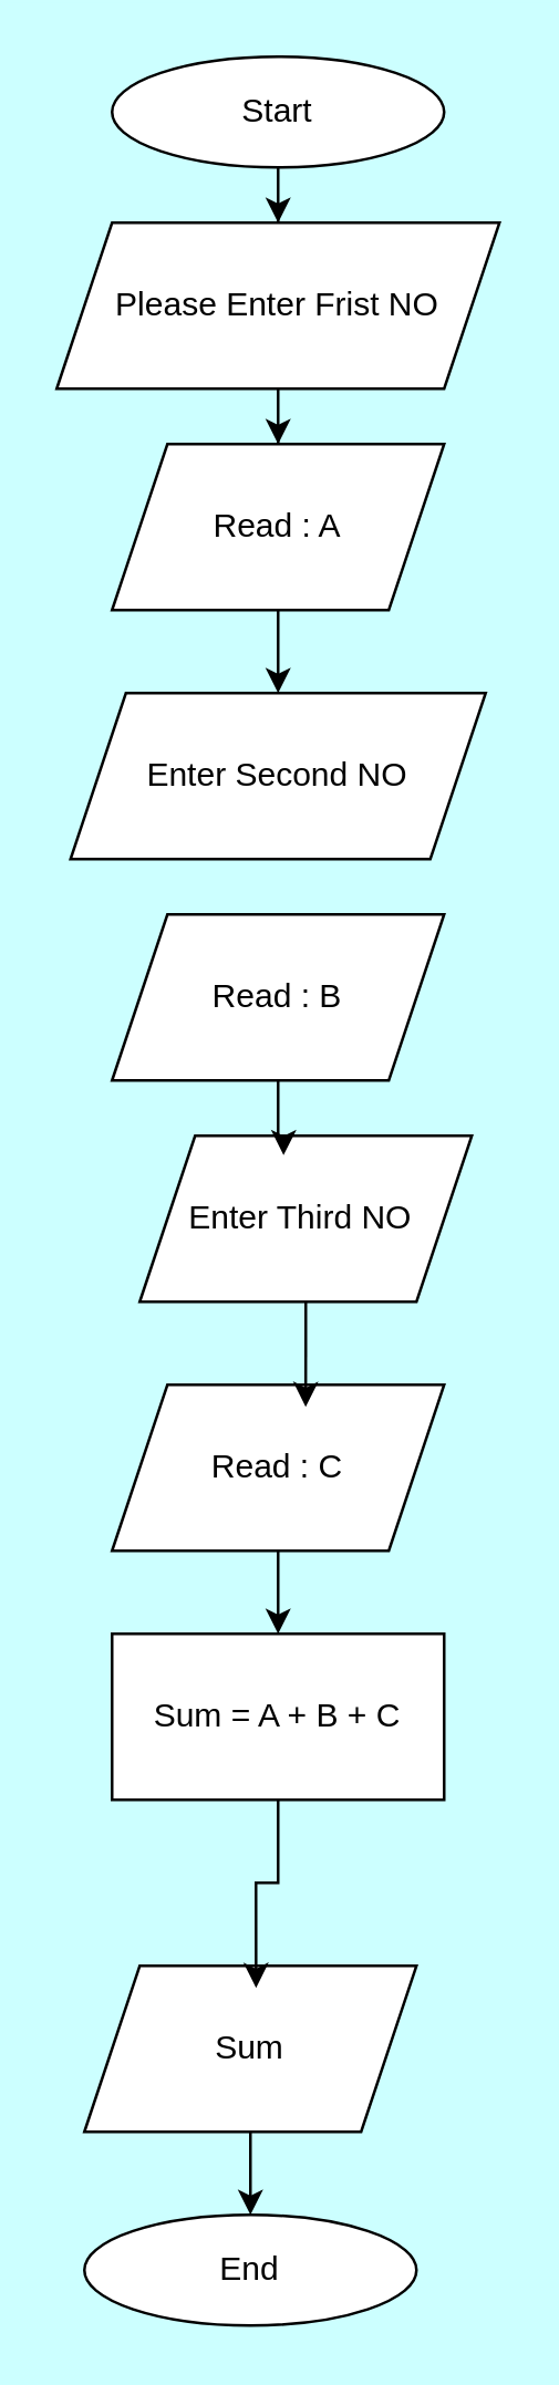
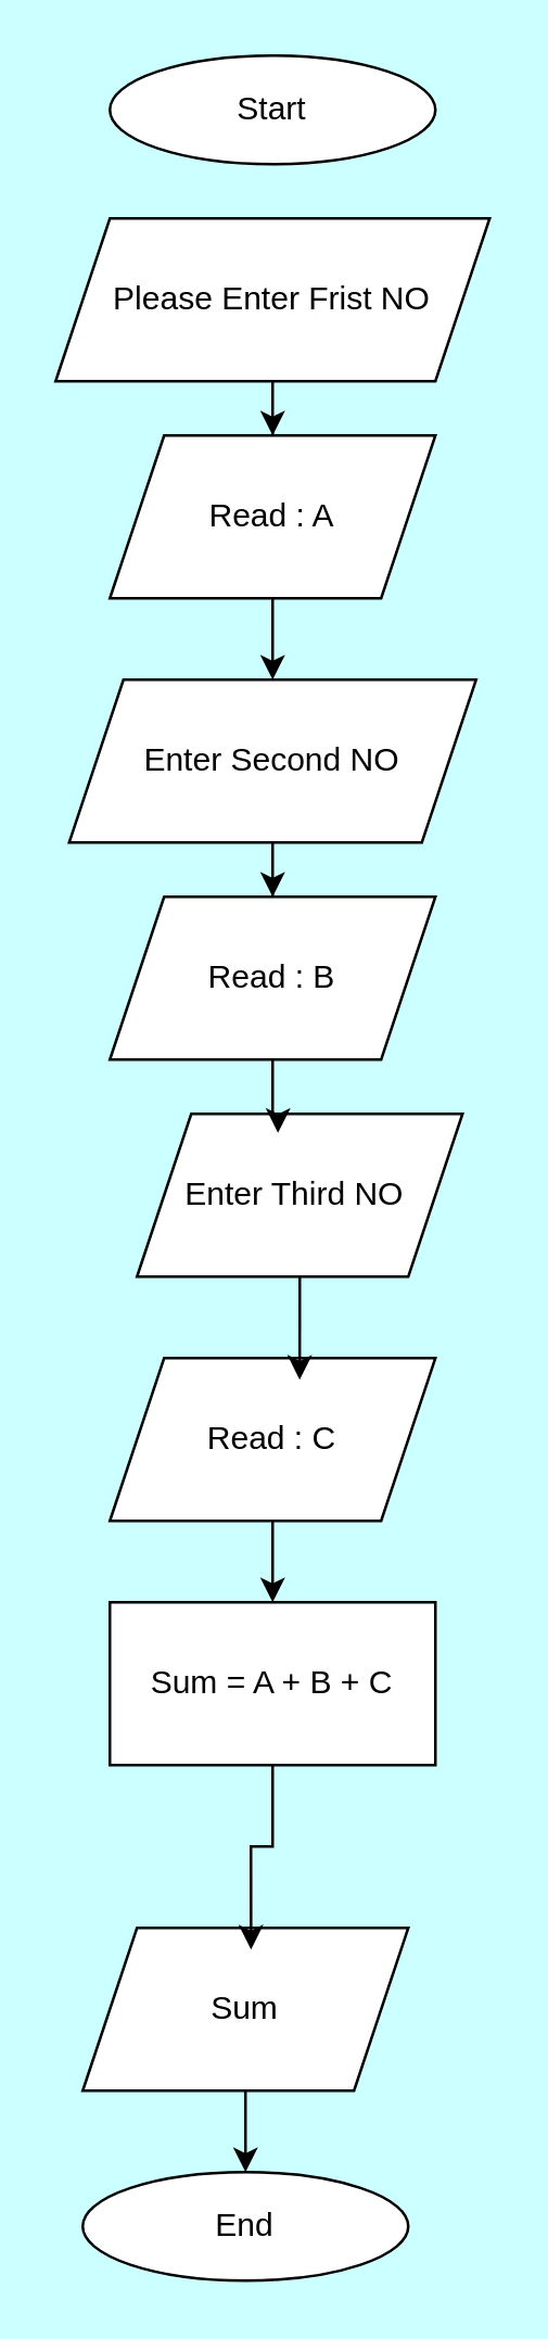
- <mxCell id="2" value="" style="edgeStyle=orthogonalEdgeStyle;rounded=0;orthogonalLoop=1;jettySize=auto;html=1;" parent="1" source="3" target="5" edge="1"><mxGeometry relative="1" as="geometry" /></mxCell>
+ <mxCell id="8" style="edgeStyle=orthogonalEdgeStyle;rounded=0;orthogonalLoop=1;jettySize=auto;html=1;" edge="1" parent="1" source="9" target="10"><mxGeometry relative="1" as="geometry" /></mxCell>
